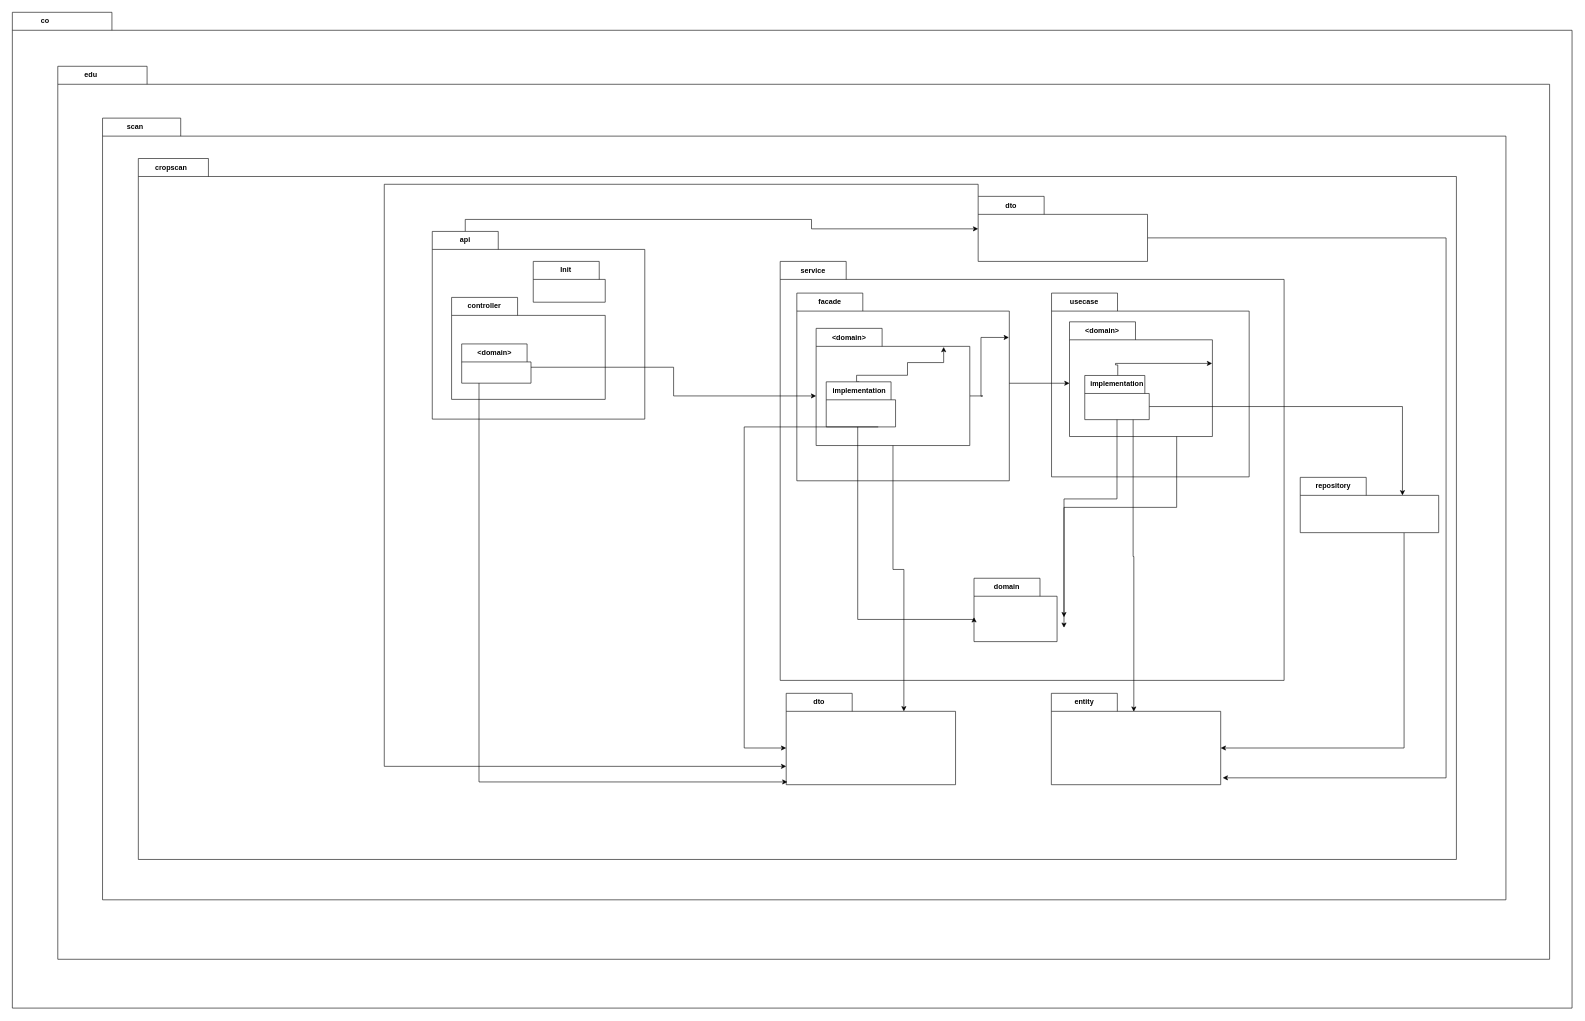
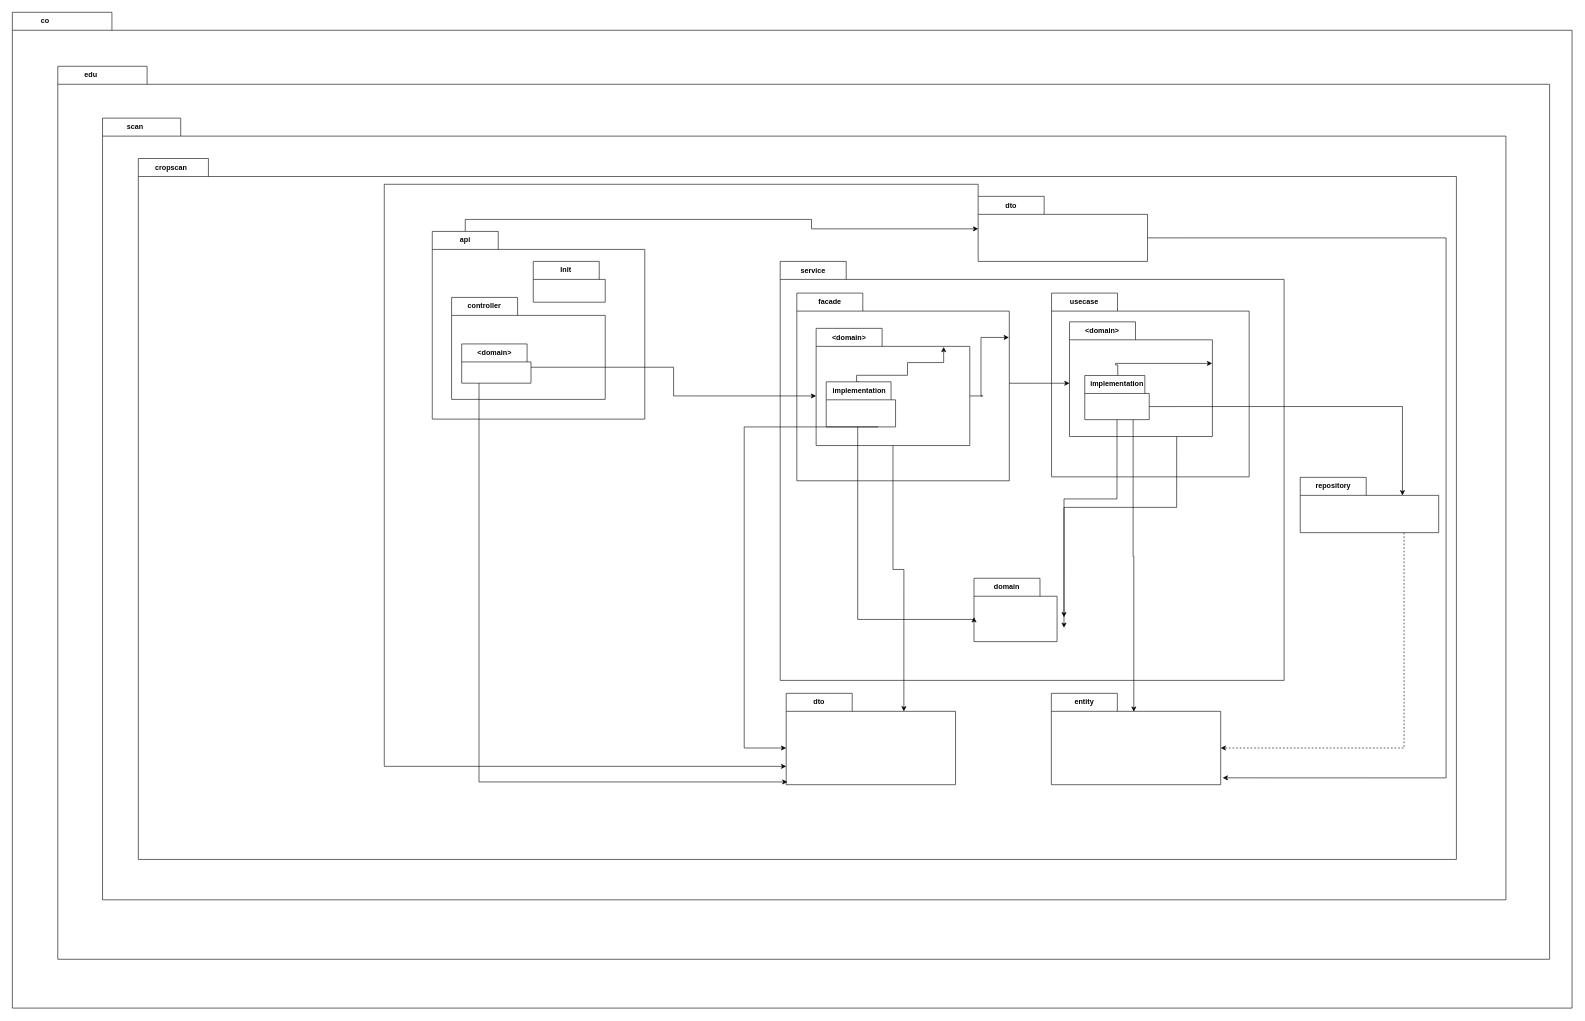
- <mxCell id="10" style="edgeStyle=orthogonalEdgeStyle;rounded=0;orthogonalLoop=1;jettySize=auto;html=1;exitX=0.75;exitY=1;exitDx=0;exitDy=0;exitPerimeter=0;entryX=0;entryY=0;entryDx=282.305;entryDy=91.147;entryPerimeter=0;" parent="8" source="11" target="47" edge="1"><mxGeometry relative="1" as="geometry" /></mxCell>
+ <mxCell id="10" style="edgeStyle=orthogonalEdgeStyle;rounded=0;orthogonalLoop=1;jettySize=auto;html=1;exitX=0.75;exitY=1;exitDx=0;exitDy=0;exitPerimeter=0;entryX=0;entryY=0;entryDx=282.305;entryDy=91.147;entryPerimeter=0;dashed=1;" parent="8" source="11" target="47" edge="1"><mxGeometry relative="1" as="geometry" /></mxCell>
